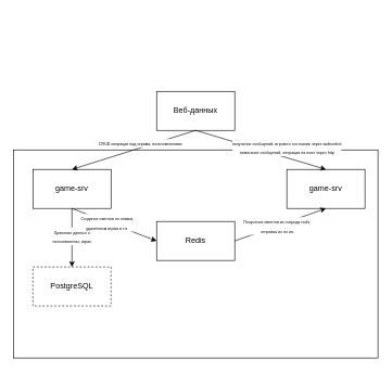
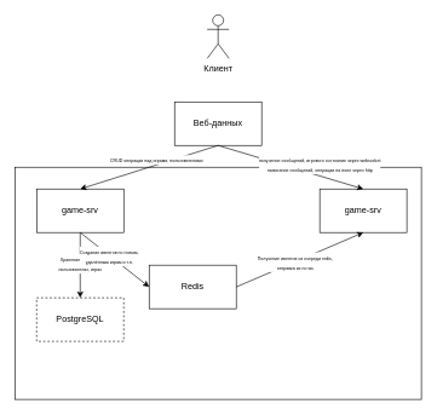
+ <mxCell id="3" value="Клиент" style="shape=umlActor;verticalLabelPosition=bottom;verticalAlign=top;html=1;outlineConnect=0;" vertex="1" parent="1"><mxGeometry x="285" y="20" width="30" height="60" as="geometry" /></mxCell>
- <mxCell id="13" value="Redis" style="rounded=0;whiteSpace=wrap;html=1;" vertex="1" parent="1"><mxGeometry x="240" y="340" width="120" height="60" as="geometry" /></mxCell>
+ <mxCell id="13" value="Redis" style="rounded=0;whiteSpace=wrap;html=1;" vertex="1" parent="1"><mxGeometry x="205" y="365" width="120" height="60" as="geometry" /></mxCell>
